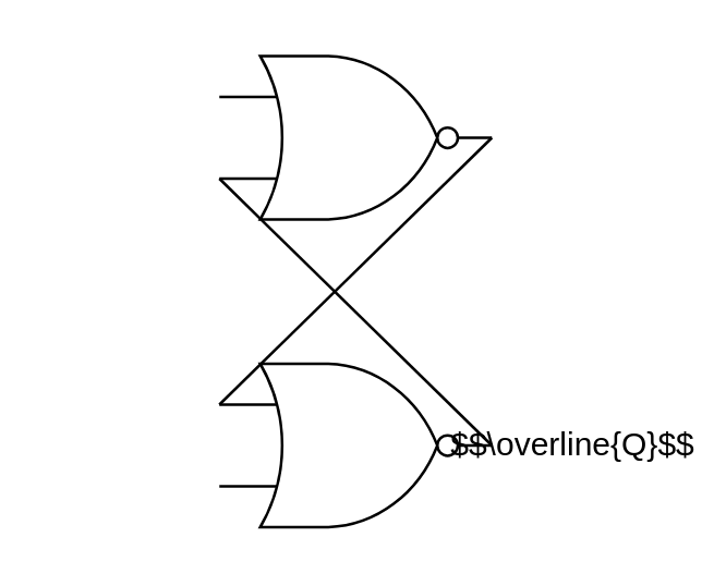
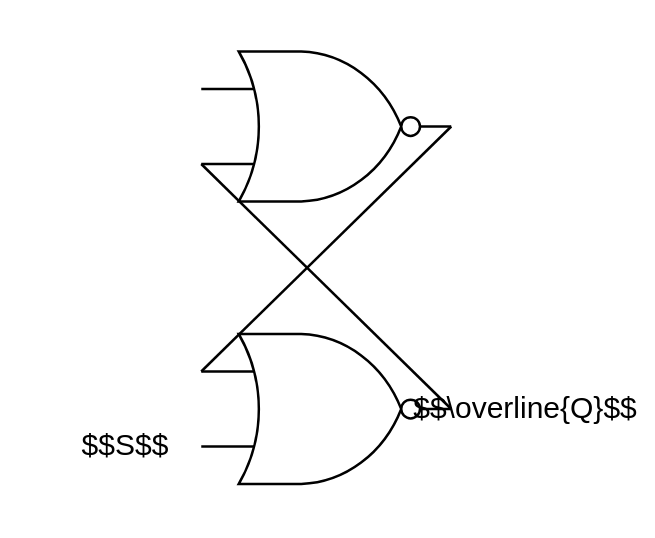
+ <mxCell id="7" value="$$S$$" style="text;html=1;strokeColor=none;fillColor=none;align=center;verticalAlign=middle;whiteSpace=wrap;rounded=0;" vertex="1" parent="2"><mxGeometry y="143" width="60" height="30" as="geometry" /></mxCell>
